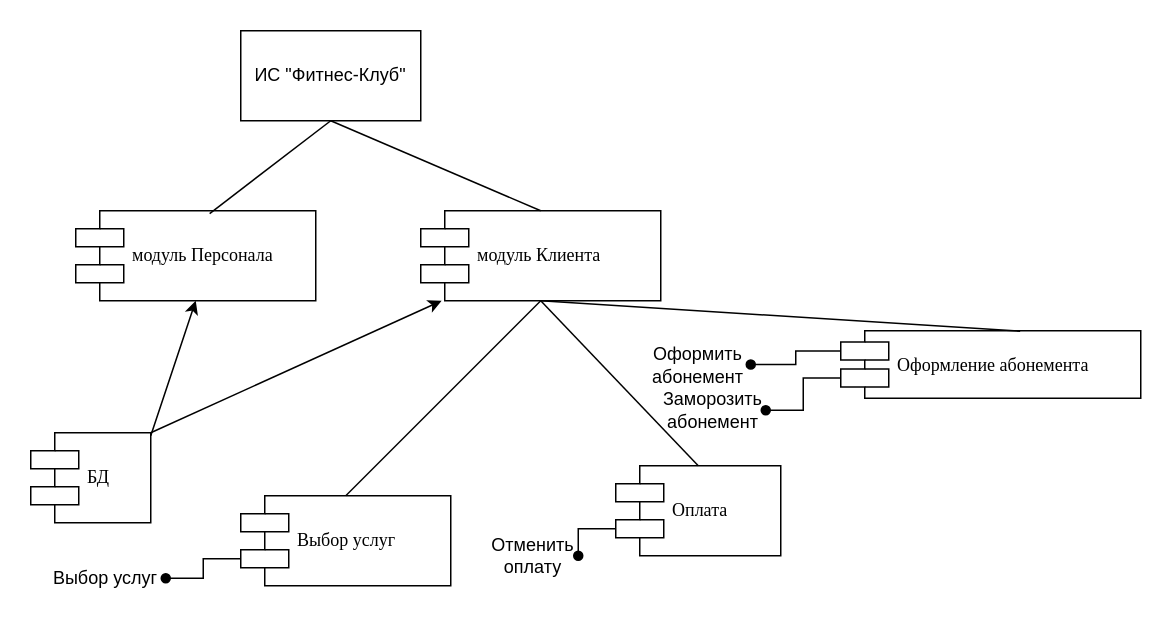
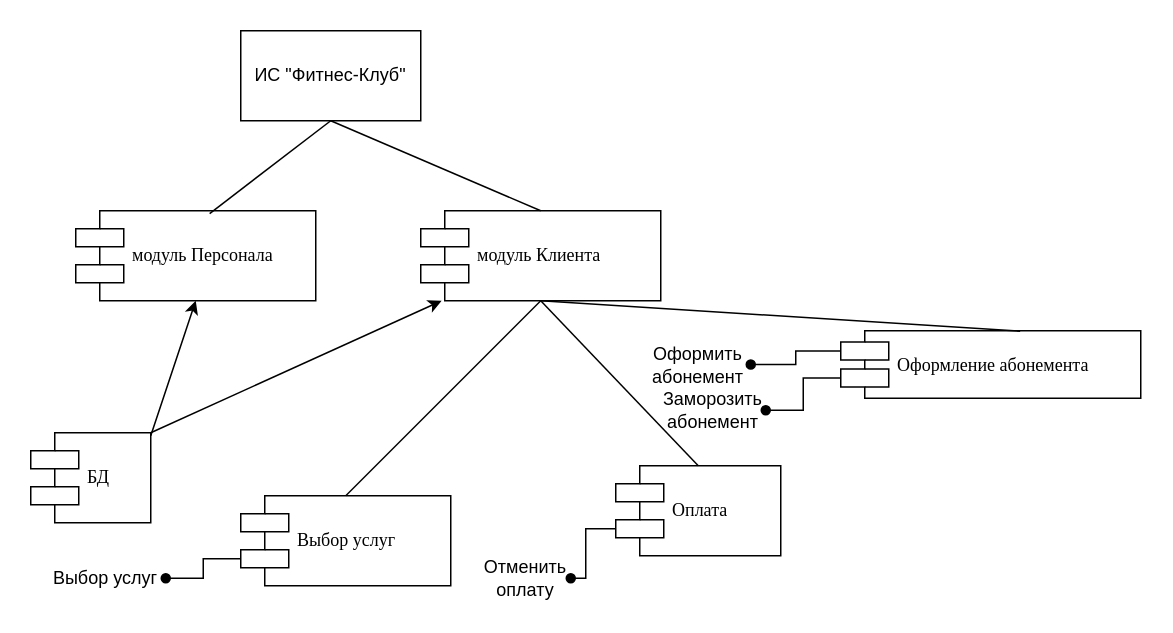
- <mxCell id="20" value="Отменить оплату" style="text;html=1;strokeColor=none;fillColor=none;align=center;verticalAlign=middle;whiteSpace=wrap;rounded=0;" parent="1" vertex="1"><mxGeometry x="325" y="355" width="60" height="30" as="geometry" /></mxCell>
+ <mxCell id="20" value="Отменить оплату" style="text;html=1;strokeColor=none;fillColor=none;align=center;verticalAlign=middle;whiteSpace=wrap;rounded=0;" parent="1" vertex="1"><mxGeometry x="320" y="370" width="60" height="30" as="geometry" /></mxCell>
